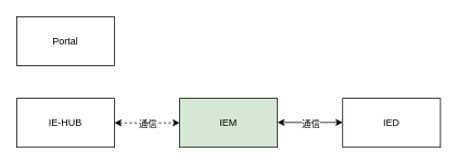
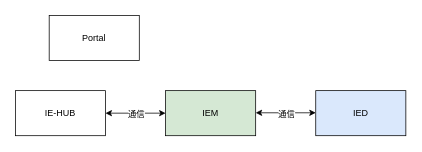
- <mxCell id="2" value="Portal" style="rounded=0;whiteSpace=wrap;html=1;" vertex="1" parent="1"><mxGeometry x="20" y="20" width="120" height="60" as="geometry" /></mxCell>
+ <mxCell id="2" value="Portal" style="rounded=0;whiteSpace=wrap;html=1;" vertex="1" parent="1"><mxGeometry x="65" y="20" width="120" height="60" as="geometry" /></mxCell>
- <mxCell id="6" value="" style="endArrow=classic;startArrow=classic;html=1;entryX=0;entryY=0.5;entryDx=0;entryDy=0;dashed=1;" edge="1" parent="1" source="3" target="4"><mxGeometry width="50" height="50" relative="1" as="geometry"><mxPoint x="140" y="200" as="sourcePoint" /><mxPoint x="210.711" y="150" as="targetPoint" /></mxGeometry></mxCell>
+ <mxCell id="6" value="" style="endArrow=classic;startArrow=classic;html=1;entryX=0;entryY=0.5;entryDx=0;entryDy=0;" edge="1" parent="1" source="3" target="4"><mxGeometry width="50" height="50" relative="1" as="geometry"><mxPoint x="140" y="200" as="sourcePoint" /><mxPoint x="210.711" y="150" as="targetPoint" /></mxGeometry></mxCell>
- <mxCell id="5" value="IED" style="rounded=0;whiteSpace=wrap;html=1;" vertex="1" parent="1"><mxGeometry x="420" y="120" width="120" height="60" as="geometry" /></mxCell>
+ <mxCell id="5" value="IED" style="rounded=0;whiteSpace=wrap;html=1;fillColor=#dae8fc;" vertex="1" parent="1"><mxGeometry x="420" y="120" width="120" height="60" as="geometry" /></mxCell>
